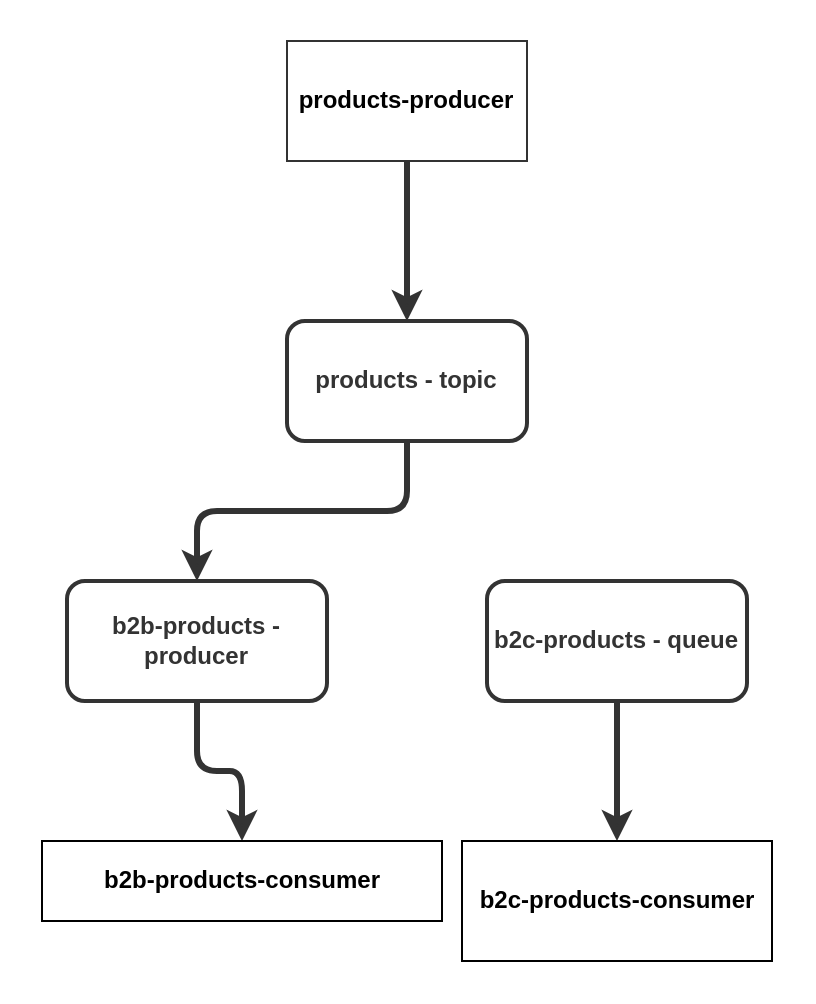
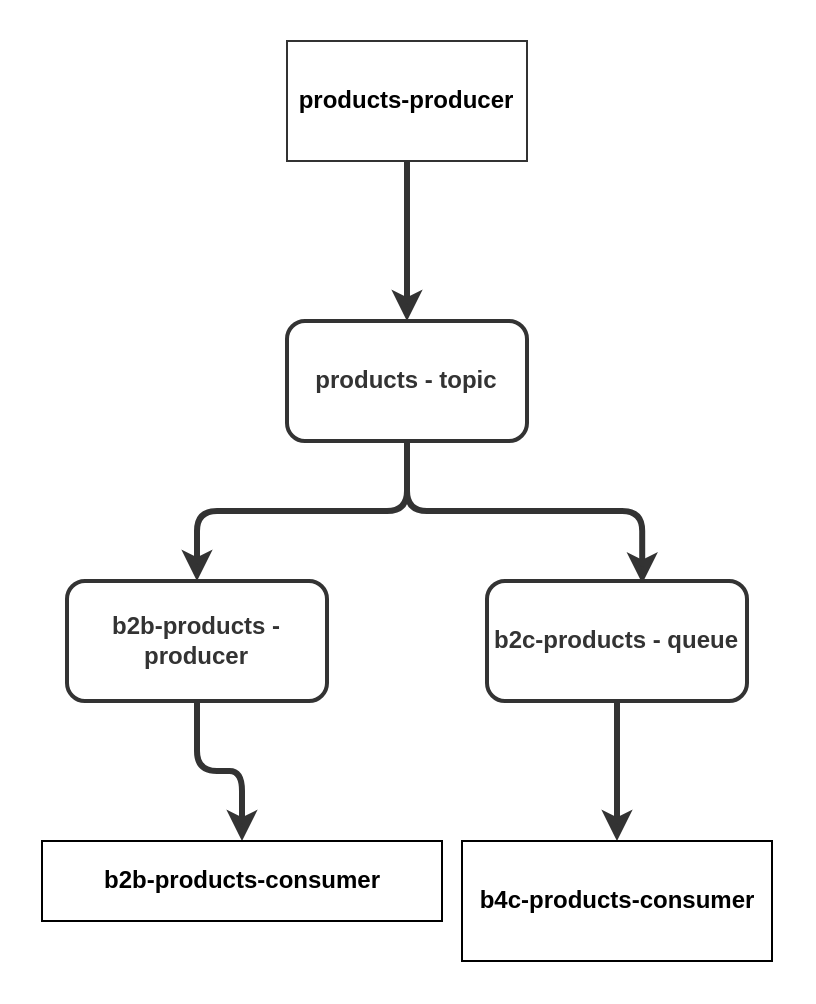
+ <mxCell id="5" style="edgeStyle=orthogonalEdgeStyle;html=1;exitX=0.5;exitY=1;exitDx=0;exitDy=0;entryX=0.597;entryY=0.02;entryDx=0;entryDy=0;entryPerimeter=0;strokeColor=#333333;strokeWidth=3;" edge="1" parent="1" source="6" target="10"><mxGeometry relative="1" as="geometry" /></mxCell>
- <mxCell id="12" value="b2c-products-consumer" style="rounded=0;whiteSpace=wrap;html=1;fontStyle=1" vertex="1" parent="1"><mxGeometry x="230.5" y="420" width="155" height="60" as="geometry" /></mxCell>
+ <mxCell id="12" value="b4c-products-consumer" style="rounded=0;whiteSpace=wrap;html=1;fontStyle=1" vertex="1" parent="1"><mxGeometry x="230.5" y="420" width="155" height="60" as="geometry" /></mxCell>
